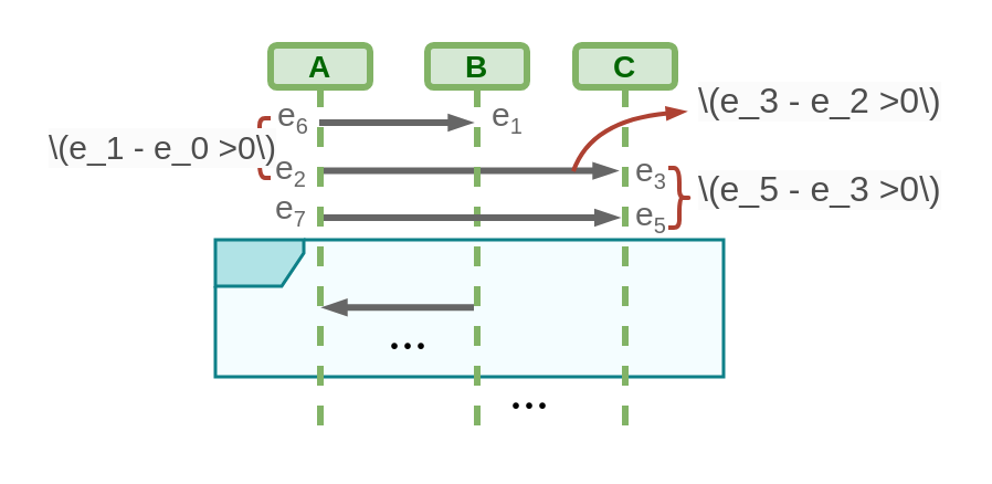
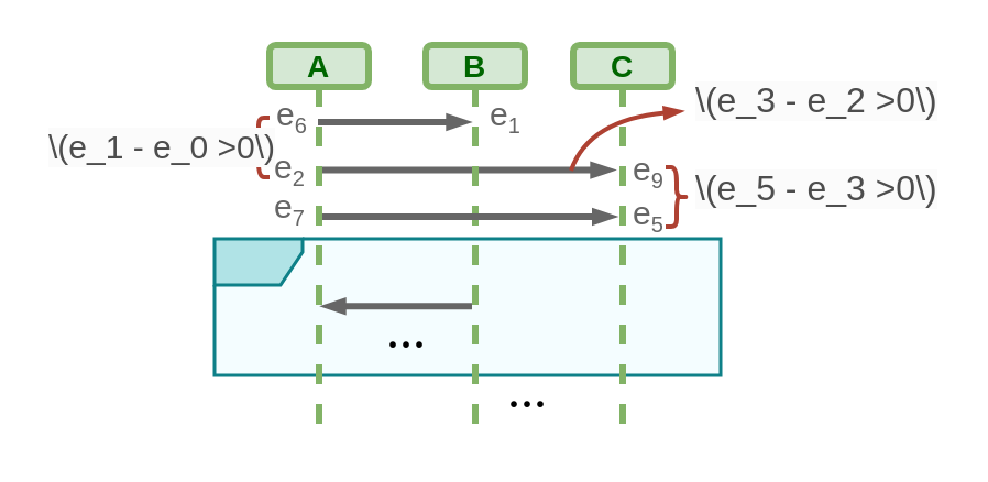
- <mxCell id="14" value="&lt;font style=&quot;color: rgb(102, 102, 102);&quot;&gt;&lt;span style=&quot;font-size: 15px;&quot;&gt;e&lt;/span&gt;&lt;sub style=&quot;&quot;&gt;&lt;font&gt;3&lt;/font&gt;&lt;/sub&gt;&lt;/font&gt;" style="text;html=1;align=center;verticalAlign=middle;resizable=0;points=[];autosize=1;strokeColor=none;fillColor=none;" vertex="1" parent="1"><mxGeometry x="274" y="63" width="40" height="30" as="geometry" /></mxCell>
+ <mxCell id="14" value="&lt;font style=&quot;color: rgb(102, 102, 102);&quot;&gt;&lt;span style=&quot;font-size: 15px;&quot;&gt;e&lt;/span&gt;&lt;sub style=&quot;&quot;&gt;&lt;font&gt;9&lt;/font&gt;&lt;/sub&gt;&lt;/font&gt;" style="text;html=1;align=center;verticalAlign=middle;resizable=0;points=[];autosize=1;strokeColor=none;fillColor=none;" vertex="1" parent="1"><mxGeometry x="274" y="63" width="40" height="30" as="geometry" /></mxCell>
